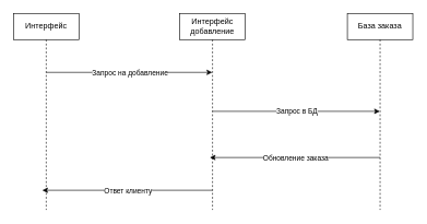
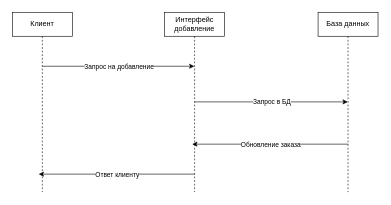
- <mxCell id="2" value="Интерфейс" style="shape=umlLifeline;perimeter=lifelinePerimeter;whiteSpace=wrap;html=1;container=1;dropTarget=0;collapsible=0;recursiveResize=0;outlineConnect=0;portConstraint=eastwest;newEdgeStyle={&quot;curved&quot;:0,&quot;rounded&quot;:0};" parent="1" vertex="1"><mxGeometry x="20" y="20" width="100" height="300" as="geometry" /></mxCell>
+ <mxCell id="2" value="Клиент" style="shape=umlLifeline;perimeter=lifelinePerimeter;whiteSpace=wrap;html=1;container=1;dropTarget=0;collapsible=0;recursiveResize=0;outlineConnect=0;portConstraint=eastwest;newEdgeStyle={&quot;curved&quot;:0,&quot;rounded&quot;:0};" parent="1" vertex="1"><mxGeometry x="20" y="20" width="100" height="300" as="geometry" /></mxCell>
- <mxCell id="4" value="База заказа" style="shape=umlLifeline;perimeter=lifelinePerimeter;whiteSpace=wrap;html=1;container=1;dropTarget=0;collapsible=0;recursiveResize=0;outlineConnect=0;portConstraint=eastwest;newEdgeStyle={&quot;curved&quot;:0,&quot;rounded&quot;:0};" parent="1" vertex="1"><mxGeometry x="530" y="20" width="100" height="300" as="geometry" /></mxCell>
+ <mxCell id="4" value="База данных" style="shape=umlLifeline;perimeter=lifelinePerimeter;whiteSpace=wrap;html=1;container=1;dropTarget=0;collapsible=0;recursiveResize=0;outlineConnect=0;portConstraint=eastwest;newEdgeStyle={&quot;curved&quot;:0,&quot;rounded&quot;:0};" parent="1" vertex="1"><mxGeometry x="530" y="20" width="100" height="300" as="geometry" /></mxCell>
